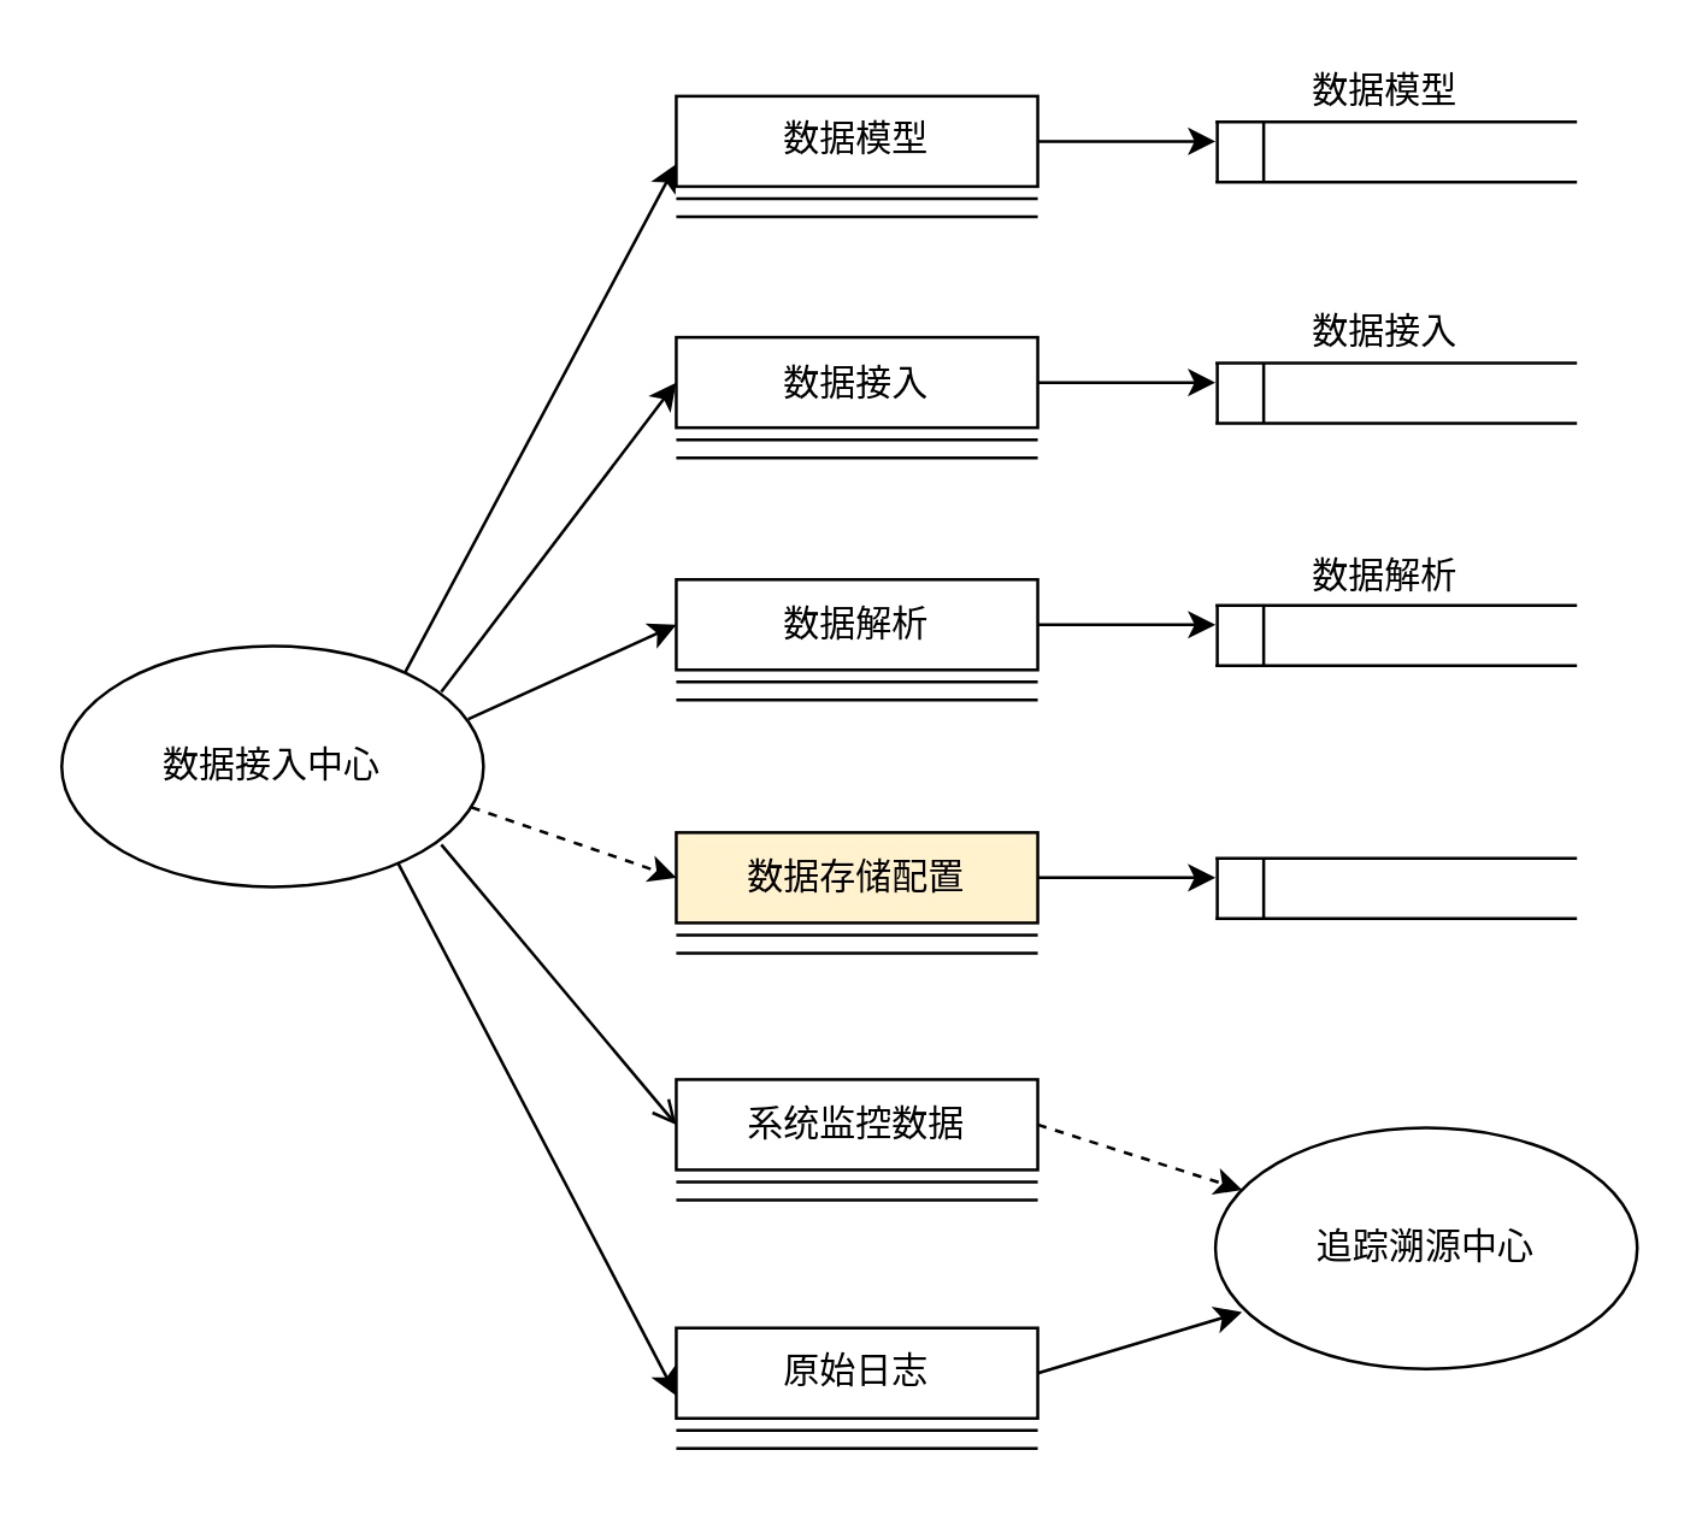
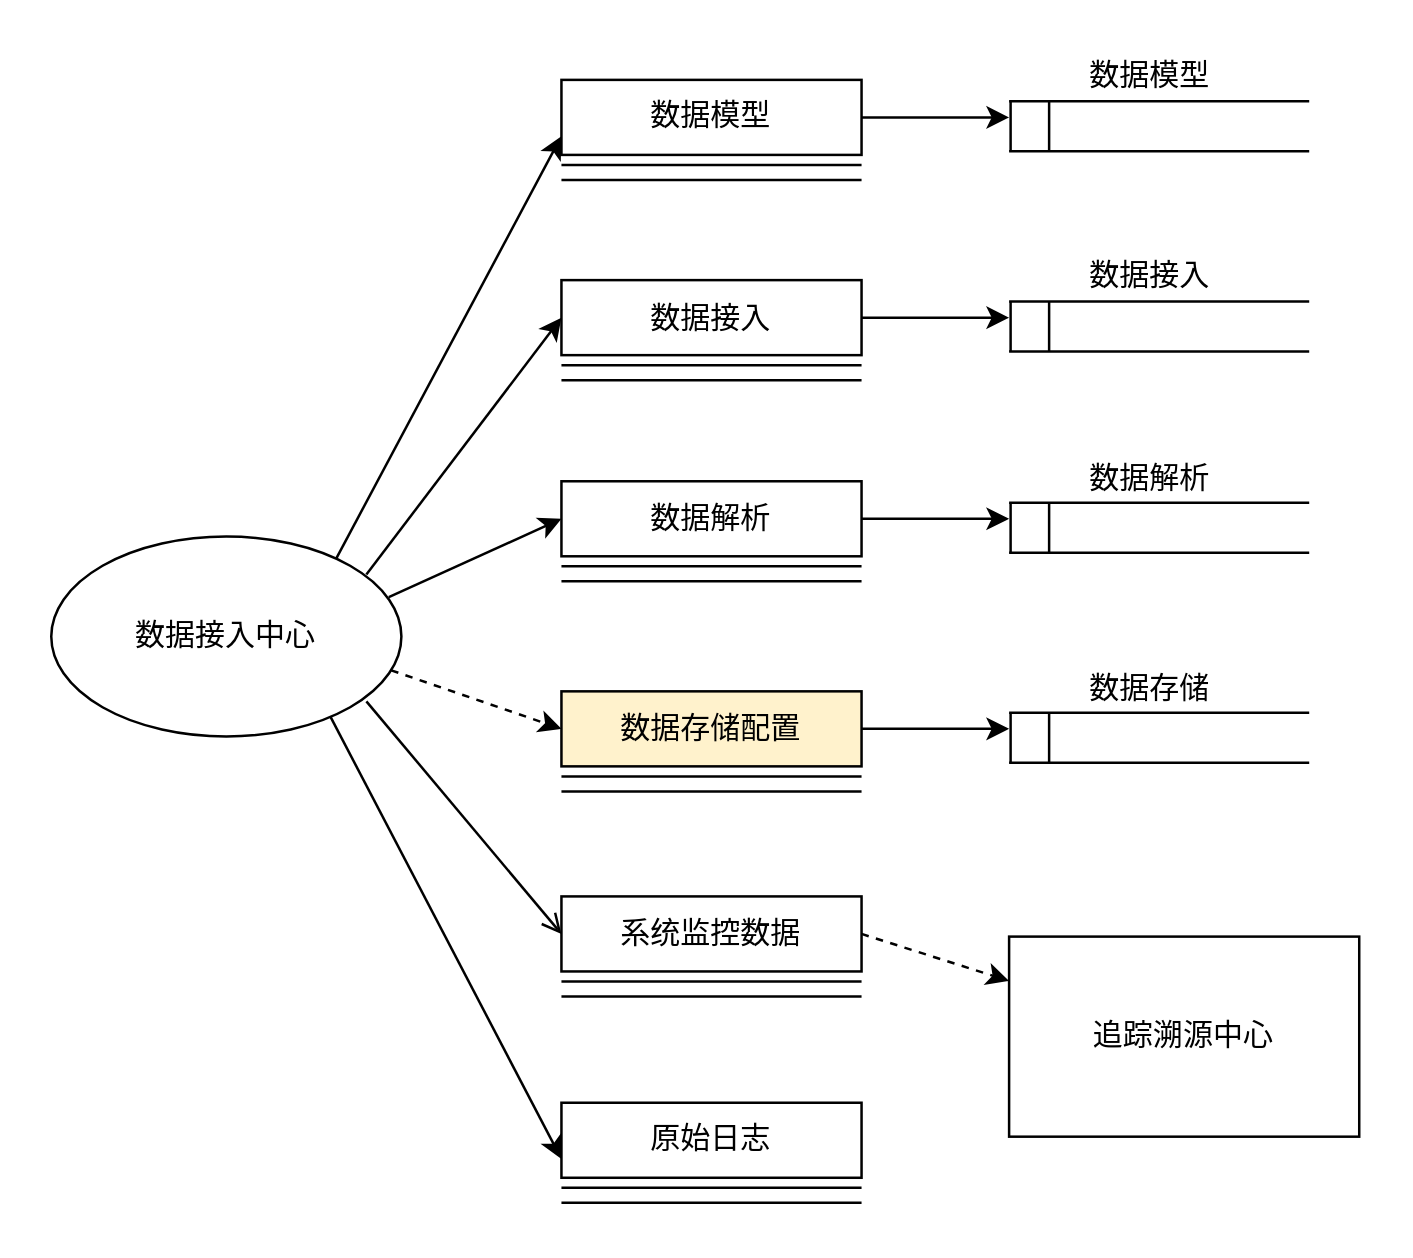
+ <mxCell id="33" value="数据存储" style="text;html=1;align=center;verticalAlign=middle;resizable=0;points=[];autosize=1;strokeColor=none;fillColor=none;" vertex="1" parent="1"><mxGeometry x="429" y="264.5" width="60" height="20" as="geometry" /></mxCell>
- <mxCell id="57" value="追踪溯源中心" style="ellipse;whiteSpace=wrap;html=1;" vertex="1" parent="1"><mxGeometry x="403" y="374" width="140" height="80" as="geometry" /></mxCell>
+ <mxCell id="57" value="追踪溯源中心" style="whiteSpace=wrap;html=1;rounded=0;" vertex="1" parent="1"><mxGeometry x="403" y="374" width="140" height="80" as="geometry" /></mxCell>
- <mxCell id="53" style="edgeStyle=none;rounded=0;orthogonalLoop=1;jettySize=auto;html=1;exitX=1;exitY=0.5;exitDx=0;exitDy=0;entryX=0.063;entryY=0.764;entryDx=0;entryDy=0;entryPerimeter=0;" edge="1" parent="1" source="54" target="57"><mxGeometry relative="1" as="geometry" /></mxCell>
